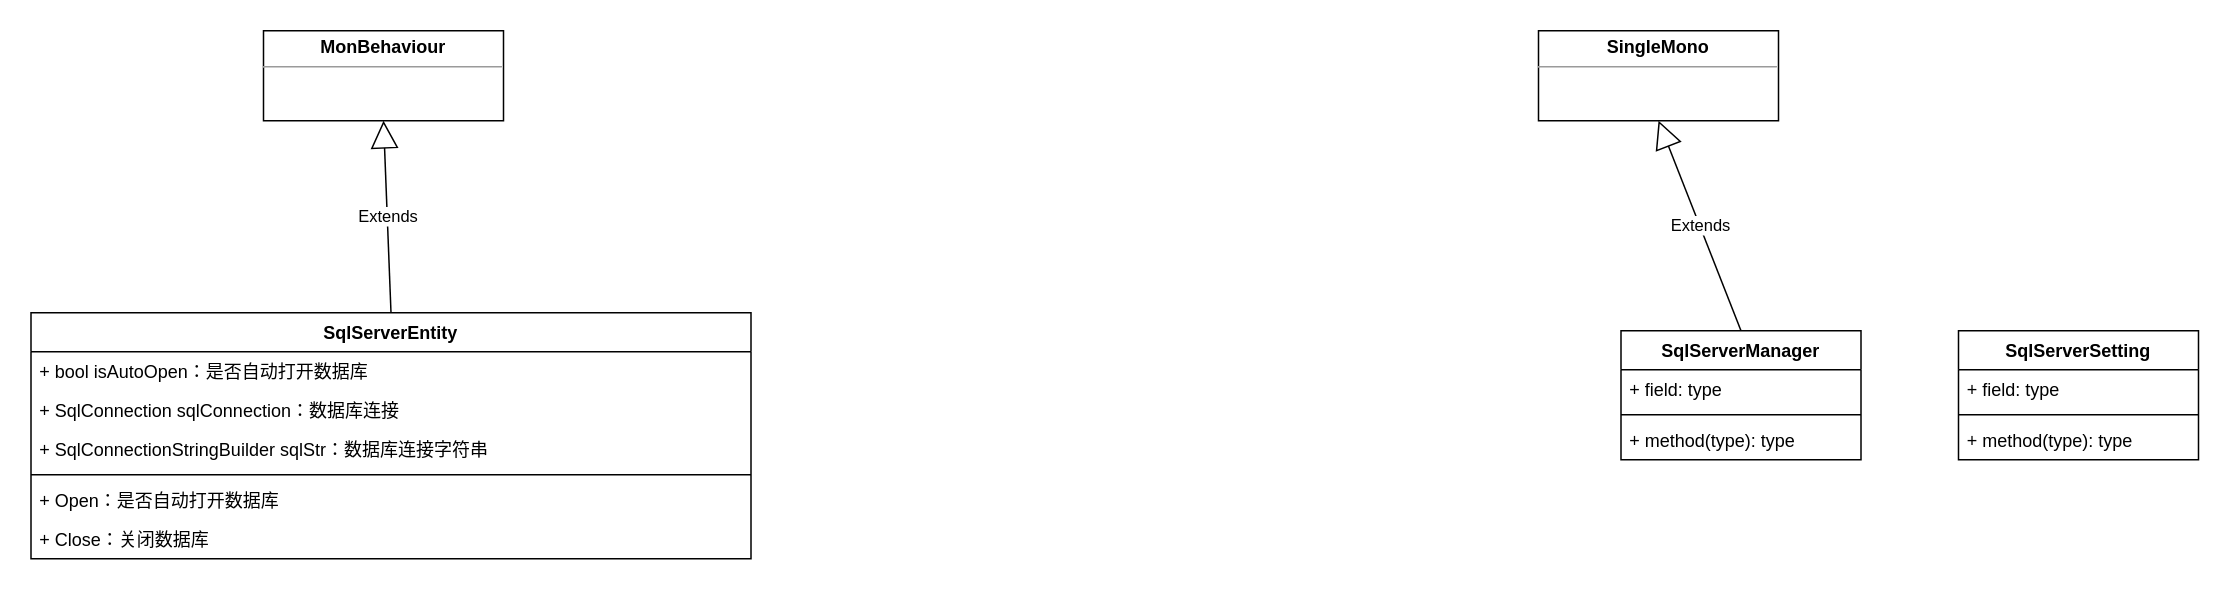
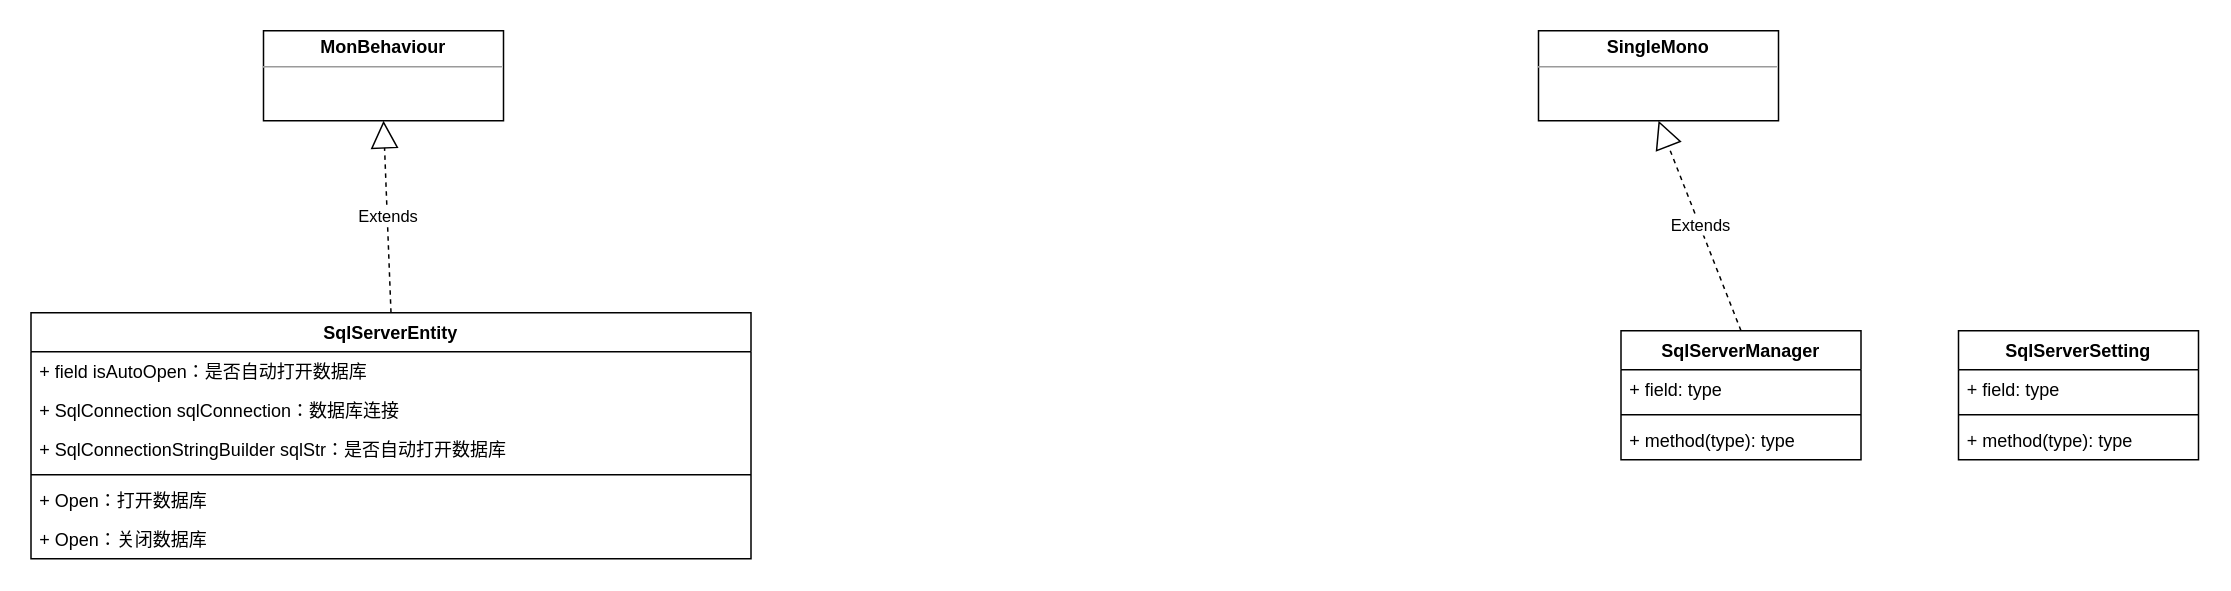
- <mxCell id="18" value="Extends" style="endArrow=block;endSize=16;endFill=0;html=1;rounded=0;exitX=0.5;exitY=0;exitDx=0;exitDy=0;entryX=0.5;entryY=1;entryDx=0;entryDy=0;" edge="1" parent="1" source="2" target="13"><mxGeometry width="160" relative="1" as="geometry"><mxPoint x="401" y="200" as="sourcePoint" /><mxPoint x="561" y="200" as="targetPoint" /></mxGeometry></mxCell>
+ <mxCell id="18" value="Extends" style="endArrow=block;endSize=16;endFill=0;html=1;rounded=0;exitX=0.5;exitY=0;exitDx=0;exitDy=0;entryX=0.5;entryY=1;entryDx=0;entryDy=0;dashed=1;" edge="1" parent="1" source="2" target="13"><mxGeometry width="160" relative="1" as="geometry"><mxPoint x="401" y="200" as="sourcePoint" /><mxPoint x="561" y="200" as="targetPoint" /></mxGeometry></mxCell>
- <mxCell id="19" value="Extends" style="endArrow=block;endSize=16;endFill=0;html=1;rounded=0;exitX=0.5;exitY=0;exitDx=0;exitDy=0;entryX=0.5;entryY=1;entryDx=0;entryDy=0;" edge="1" parent="1" source="9" target="20"><mxGeometry width="160" relative="1" as="geometry"><mxPoint x="1076" y="180" as="sourcePoint" /><mxPoint x="1160" y="80" as="targetPoint" /></mxGeometry></mxCell>
+ <mxCell id="19" value="Extends" style="endArrow=block;endSize=16;endFill=0;html=1;rounded=0;exitX=0.5;exitY=0;exitDx=0;exitDy=0;entryX=0.5;entryY=1;entryDx=0;entryDy=0;dashed=1;" edge="1" parent="1" source="9" target="20"><mxGeometry width="160" relative="1" as="geometry"><mxPoint x="1076" y="180" as="sourcePoint" /><mxPoint x="1160" y="80" as="targetPoint" /></mxGeometry></mxCell>
- <mxCell id="3" value="+ bool isAutoOpen：是否自动打开数据库" style="text;strokeColor=none;fillColor=none;align=left;verticalAlign=top;spacingLeft=4;spacingRight=4;overflow=hidden;rotatable=0;points=[[0,0.5],[1,0.5]];portConstraint=eastwest;" parent="2" vertex="1"><mxGeometry y="26" width="480" height="26" as="geometry" /></mxCell>
+ <mxCell id="3" value="+ field isAutoOpen：是否自动打开数据库" style="text;strokeColor=none;fillColor=none;align=left;verticalAlign=top;spacingLeft=4;spacingRight=4;overflow=hidden;rotatable=0;points=[[0,0.5],[1,0.5]];portConstraint=eastwest;" parent="2" vertex="1"><mxGeometry y="26" width="480" height="26" as="geometry" /></mxCell>
- <mxCell id="5" value="+ SqlConnectionStringBuilder sqlStr：数据库连接字符串" style="text;strokeColor=none;fillColor=none;align=left;verticalAlign=top;spacingLeft=4;spacingRight=4;overflow=hidden;rotatable=0;points=[[0,0.5],[1,0.5]];portConstraint=eastwest;" vertex="1" parent="2"><mxGeometry y="78" width="480" height="26" as="geometry" /></mxCell>
+ <mxCell id="5" value="+ SqlConnectionStringBuilder sqlStr：是否自动打开数据库" style="text;strokeColor=none;fillColor=none;align=left;verticalAlign=top;spacingLeft=4;spacingRight=4;overflow=hidden;rotatable=0;points=[[0,0.5],[1,0.5]];portConstraint=eastwest;" vertex="1" parent="2"><mxGeometry y="78" width="480" height="26" as="geometry" /></mxCell>
- <mxCell id="7" value="+ Open：是否自动打开数据库" style="text;strokeColor=none;fillColor=none;align=left;verticalAlign=top;spacingLeft=4;spacingRight=4;overflow=hidden;rotatable=0;points=[[0,0.5],[1,0.5]];portConstraint=eastwest;" parent="2" vertex="1"><mxGeometry y="112" width="480" height="26" as="geometry" /></mxCell>
+ <mxCell id="7" value="+ Open：打开数据库" style="text;strokeColor=none;fillColor=none;align=left;verticalAlign=top;spacingLeft=4;spacingRight=4;overflow=hidden;rotatable=0;points=[[0,0.5],[1,0.5]];portConstraint=eastwest;" parent="2" vertex="1"><mxGeometry y="112" width="480" height="26" as="geometry" /></mxCell>
- <mxCell id="8" value="+ Close：关闭数据库" style="text;strokeColor=none;fillColor=none;align=left;verticalAlign=top;spacingLeft=4;spacingRight=4;overflow=hidden;rotatable=0;points=[[0,0.5],[1,0.5]];portConstraint=eastwest;" vertex="1" parent="2"><mxGeometry y="138" width="480" height="26" as="geometry" /></mxCell>
+ <mxCell id="8" value="+ Open：关闭数据库" style="text;strokeColor=none;fillColor=none;align=left;verticalAlign=top;spacingLeft=4;spacingRight=4;overflow=hidden;rotatable=0;points=[[0,0.5],[1,0.5]];portConstraint=eastwest;" vertex="1" parent="2"><mxGeometry y="138" width="480" height="26" as="geometry" /></mxCell>
